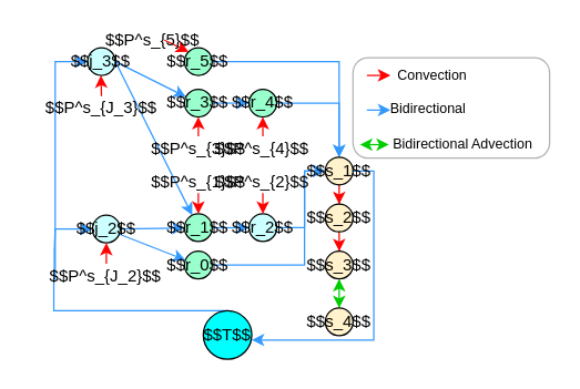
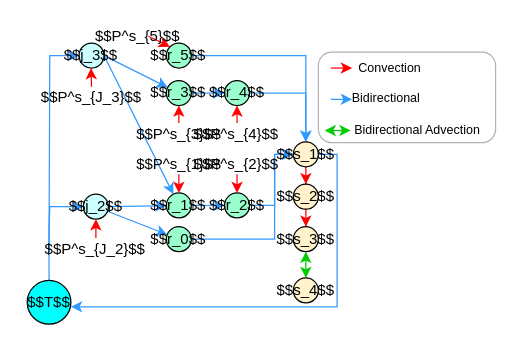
- <mxCell id="16" value="$$r_2$$" style="ellipse;whiteSpace=wrap;html=1;aspect=fixed;fillColor=#ccffff;" vertex="1" parent="1"><mxGeometry x="178.92" y="154" width="20" height="20" as="geometry" /></mxCell>
+ <mxCell id="16" value="$$r_2$$" style="ellipse;whiteSpace=wrap;html=1;aspect=fixed;fillColor=#99FFCC;" vertex="1" parent="1"><mxGeometry x="178.92" y="154" width="20" height="20" as="geometry" /></mxCell>
- <mxCell id="3" value="$$T$$" style="ellipse;whiteSpace=wrap;html=1;aspect=fixed;fillColor=#00FFFF;" vertex="1" parent="1"><mxGeometry x="145.92" y="224" width="35" height="35" as="geometry" /></mxCell>
+ <mxCell id="3" value="$$T$$" style="ellipse;whiteSpace=wrap;html=1;aspect=fixed;fillColor=#00FFFF;" vertex="1" parent="1"><mxGeometry x="20.92" y="224" width="35" height="35" as="geometry" /></mxCell>
